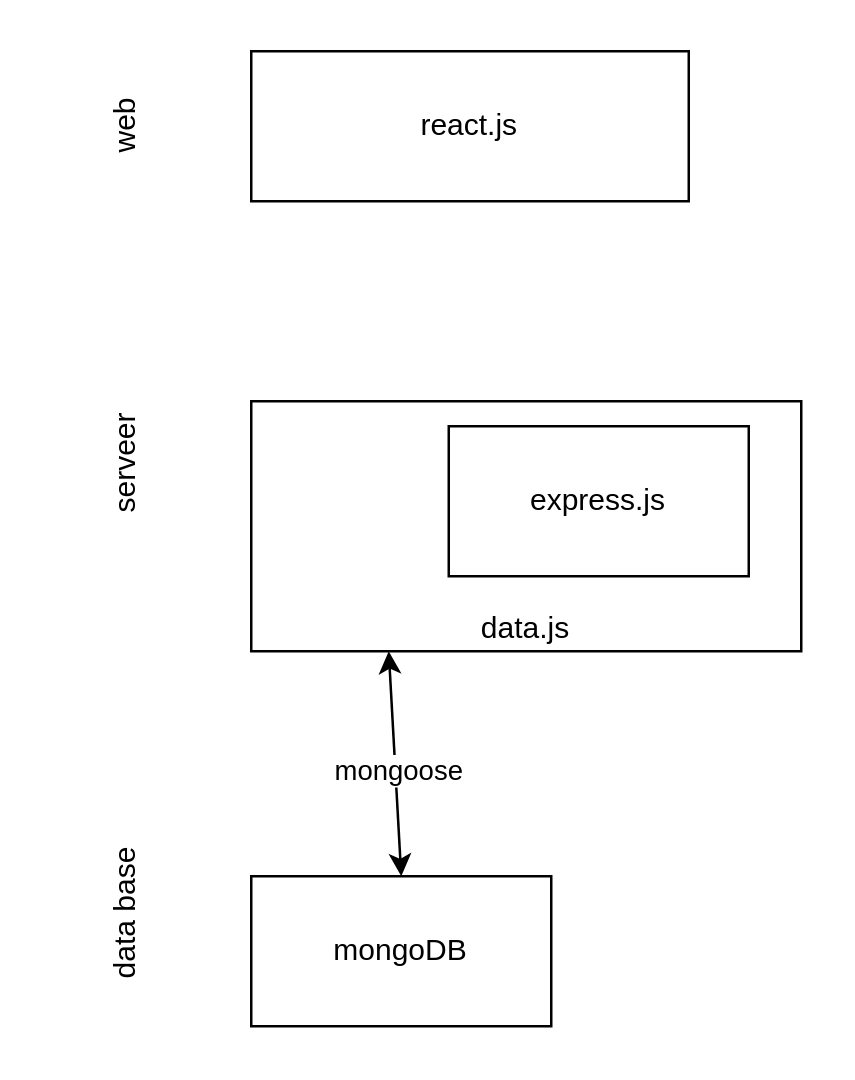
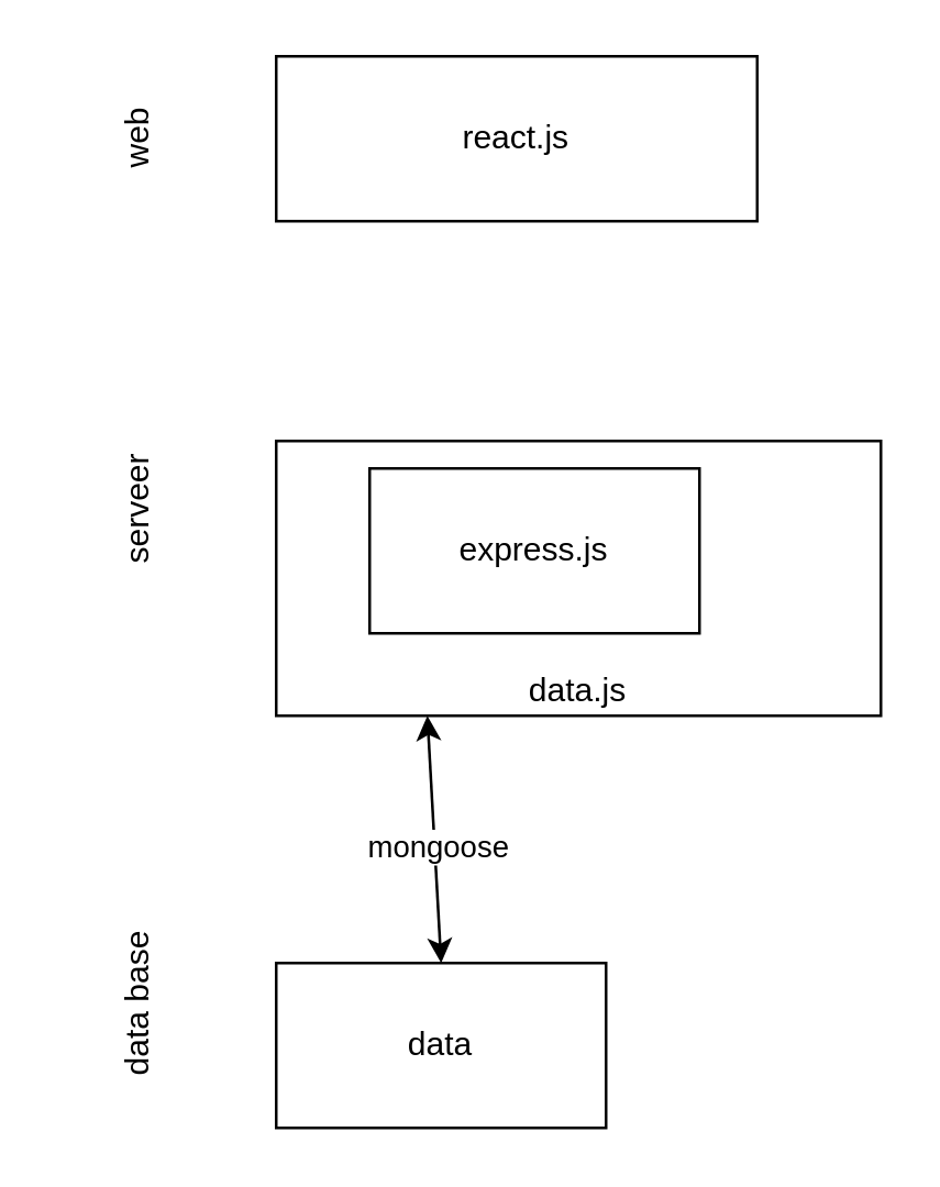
- <mxCell id="7" value="express.js" style="rounded=0;whiteSpace=wrap;html=1;" vertex="1" parent="1"><mxGeometry x="179" y="170" width="120" height="60" as="geometry" /></mxCell>
+ <mxCell id="7" value="express.js" style="rounded=0;whiteSpace=wrap;html=1;" vertex="1" parent="1"><mxGeometry x="134" y="170" width="120" height="60" as="geometry" /></mxCell>
- <mxCell id="2" value="mongoDB" style="rounded=0;whiteSpace=wrap;html=1;" vertex="1" parent="1"><mxGeometry x="100" y="350" width="120" height="60" as="geometry" /></mxCell>
+ <mxCell id="2" value="data" style="rounded=0;whiteSpace=wrap;html=1;" vertex="1" parent="1"><mxGeometry x="100" y="350" width="120" height="60" as="geometry" /></mxCell>
